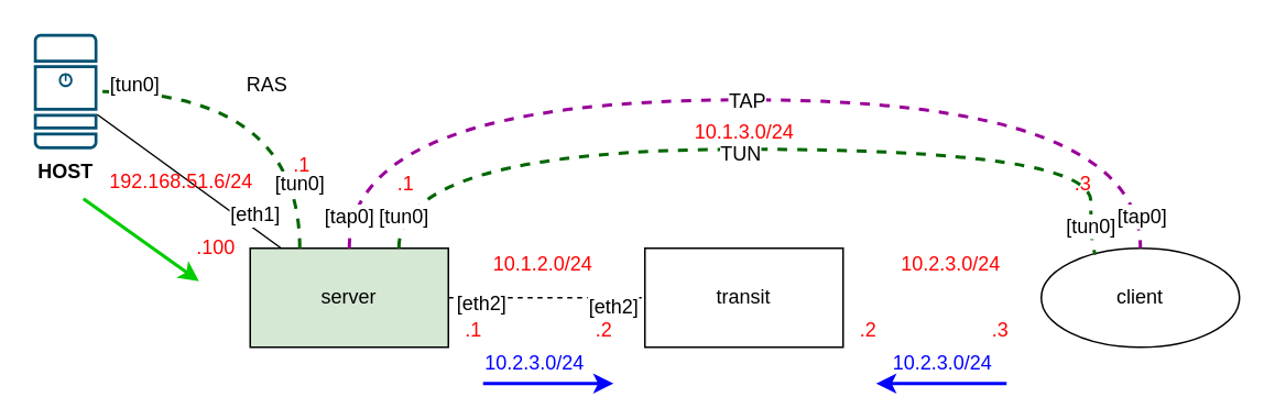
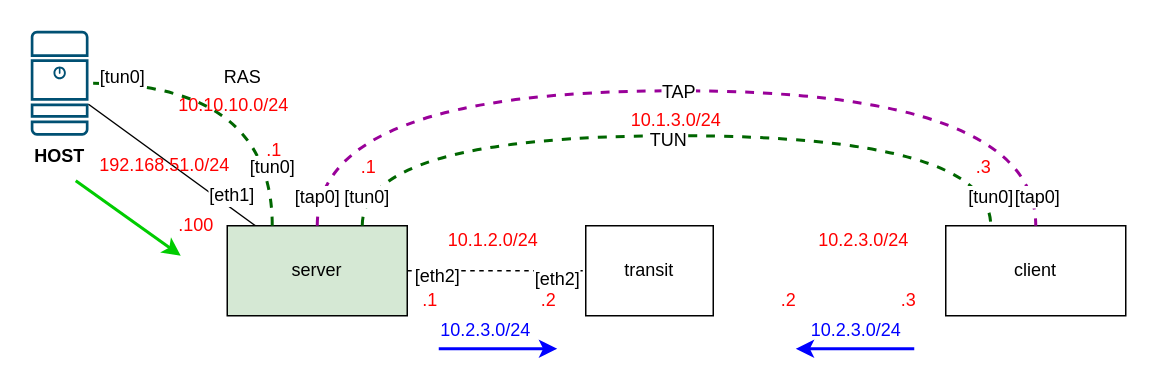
+ <mxCell id="39" value="10.10.10.0/24" style="text;html=1;align=center;verticalAlign=middle;resizable=0;points=[];autosize=1;fontColor=#FF0000;" vertex="1" parent="1"><mxGeometry x="110" y="60" width="90" height="20" as="geometry" /></mxCell>
- <mxCell id="5" value="192.168.51.6/24" style="text;html=1;align=center;verticalAlign=middle;resizable=0;points=[];autosize=1;fontColor=#FF0000;" parent="1" vertex="1"><mxGeometry x="58.5" y="100" width="100" height="20" as="geometry" /></mxCell>
+ <mxCell id="5" value="192.168.51.0/24" style="text;html=1;align=center;verticalAlign=middle;resizable=0;points=[];autosize=1;fontColor=#FF0000;" parent="1" vertex="1"><mxGeometry x="58.5" y="100" width="100" height="20" as="geometry" /></mxCell>
- <mxCell id="13" value="transit" style="rounded=0;whiteSpace=wrap;html=1;" vertex="1" parent="1"><mxGeometry x="390" y="150" width="120" height="60" as="geometry" /></mxCell>
+ <mxCell id="13" value="transit" style="rounded=0;whiteSpace=wrap;html=1;" vertex="1" parent="1"><mxGeometry x="390" y="150" width="85" height="60" as="geometry" /></mxCell>
- <mxCell id="9" value="client" style="ellipse;whiteSpace=wrap;html=1;" vertex="1" parent="1"><mxGeometry x="630" y="150" width="120" height="60" as="geometry" /></mxCell>
+ <mxCell id="9" value="client" style="rounded=0;whiteSpace=wrap;html=1;" vertex="1" parent="1"><mxGeometry x="630" y="150" width="120" height="60" as="geometry" /></mxCell>
